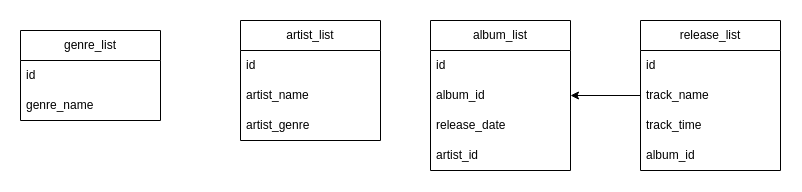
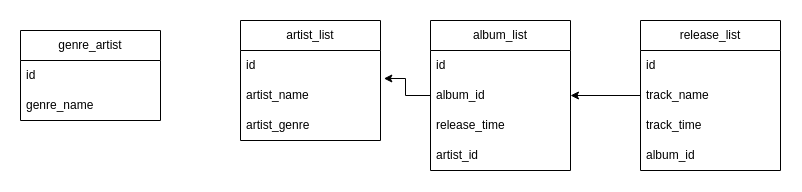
- <mxCell id="2" value="genre_list" style="swimlane;fontStyle=0;childLayout=stackLayout;horizontal=1;startSize=30;horizontalStack=0;resizeParent=1;resizeParentMax=0;resizeLast=0;collapsible=1;marginBottom=0;whiteSpace=wrap;html=1;" vertex="1" parent="1"><mxGeometry x="20" y="30" width="140" height="90" as="geometry" /></mxCell>
+ <mxCell id="2" value="genre_artist" style="swimlane;fontStyle=0;childLayout=stackLayout;horizontal=1;startSize=30;horizontalStack=0;resizeParent=1;resizeParentMax=0;resizeLast=0;collapsible=1;marginBottom=0;whiteSpace=wrap;html=1;" vertex="1" parent="1"><mxGeometry x="20" y="30" width="140" height="90" as="geometry" /></mxCell>
+ <mxCell id="9" style="edgeStyle=orthogonalEdgeStyle;rounded=0;orthogonalLoop=1;jettySize=auto;html=1;entryX=1.024;entryY=-0.067;entryDx=0;entryDy=0;entryPerimeter=0;" edge="1" parent="1" source="10" target="7"><mxGeometry relative="1" as="geometry" /></mxCell>
- <mxCell id="13" value="release_date" style="text;strokeColor=none;fillColor=none;align=left;verticalAlign=middle;spacingLeft=4;spacingRight=4;overflow=hidden;points=[[0,0.5],[1,0.5]];portConstraint=eastwest;rotatable=0;whiteSpace=wrap;html=1;" vertex="1" parent="10"><mxGeometry y="90" width="140" height="30" as="geometry" /></mxCell>
+ <mxCell id="13" value="release_time" style="text;strokeColor=none;fillColor=none;align=left;verticalAlign=middle;spacingLeft=4;spacingRight=4;overflow=hidden;points=[[0,0.5],[1,0.5]];portConstraint=eastwest;rotatable=0;whiteSpace=wrap;html=1;" vertex="1" parent="10"><mxGeometry y="90" width="140" height="30" as="geometry" /></mxCell>
